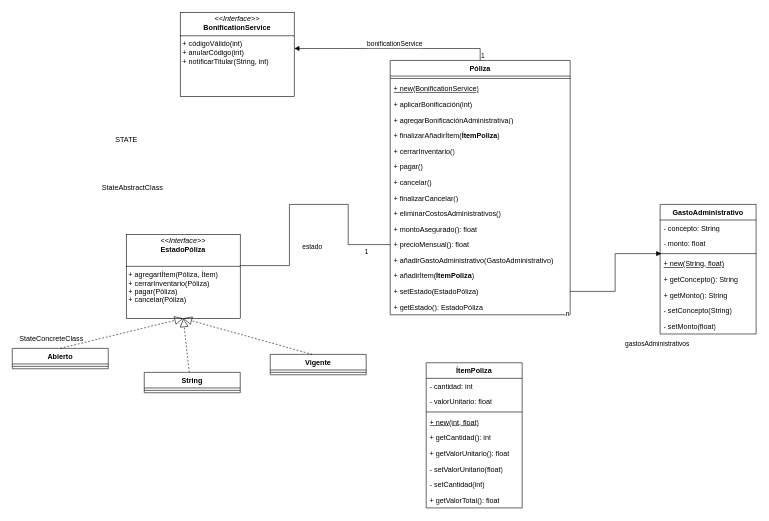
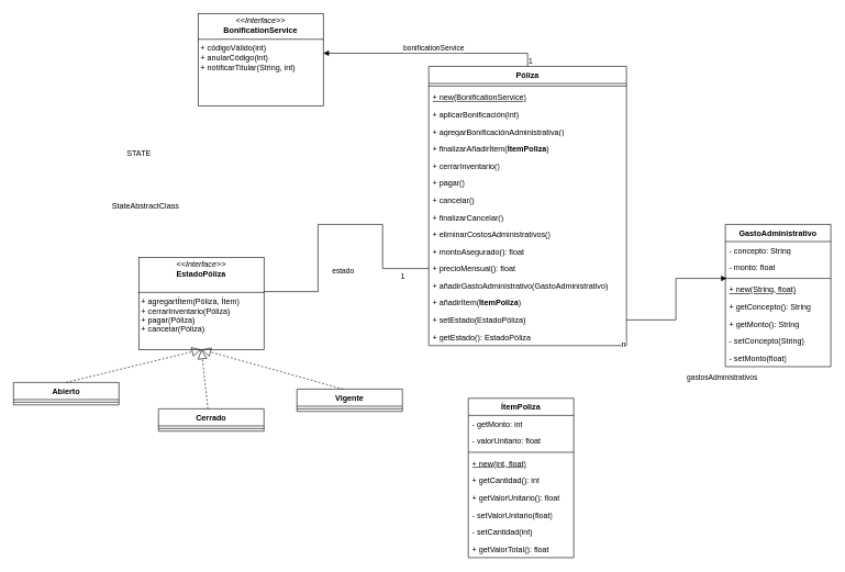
- <mxCell id="50" value="StateConcreteClass" style="text;html=1;align=center;verticalAlign=middle;resizable=0;points=[];autosize=1;strokeColor=none;fillColor=none;" vertex="1" parent="1"><mxGeometry x="20" y="550" width="130" height="30" as="geometry" /></mxCell>
- <mxCell id="44" value="String" style="swimlane;fontStyle=1;align=center;verticalAlign=top;childLayout=stackLayout;horizontal=1;startSize=26;horizontalStack=0;resizeParent=1;resizeParentMax=0;resizeLast=0;collapsible=1;marginBottom=0;whiteSpace=wrap;html=1;" vertex="1" parent="1"><mxGeometry x="240" y="620" width="160" height="34" as="geometry" /></mxCell>
+ <mxCell id="44" value="Cerrado" style="swimlane;fontStyle=1;align=center;verticalAlign=top;childLayout=stackLayout;horizontal=1;startSize=26;horizontalStack=0;resizeParent=1;resizeParentMax=0;resizeLast=0;collapsible=1;marginBottom=0;whiteSpace=wrap;html=1;" vertex="1" parent="1"><mxGeometry x="240" y="620" width="160" height="34" as="geometry" /></mxCell>
- <mxCell id="3" value="- cantidad: int" style="text;strokeColor=none;fillColor=none;align=left;verticalAlign=top;spacingLeft=4;spacingRight=4;overflow=hidden;rotatable=0;points=[[0,0.5],[1,0.5]];portConstraint=eastwest;whiteSpace=wrap;html=1;" vertex="1" parent="2"><mxGeometry y="26" width="160" height="26" as="geometry" /></mxCell>
+ <mxCell id="3" value="- getMonto: int" style="text;strokeColor=none;fillColor=none;align=left;verticalAlign=top;spacingLeft=4;spacingRight=4;overflow=hidden;rotatable=0;points=[[0,0.5],[1,0.5]];portConstraint=eastwest;whiteSpace=wrap;html=1;" vertex="1" parent="2"><mxGeometry y="26" width="160" height="26" as="geometry" /></mxCell>
